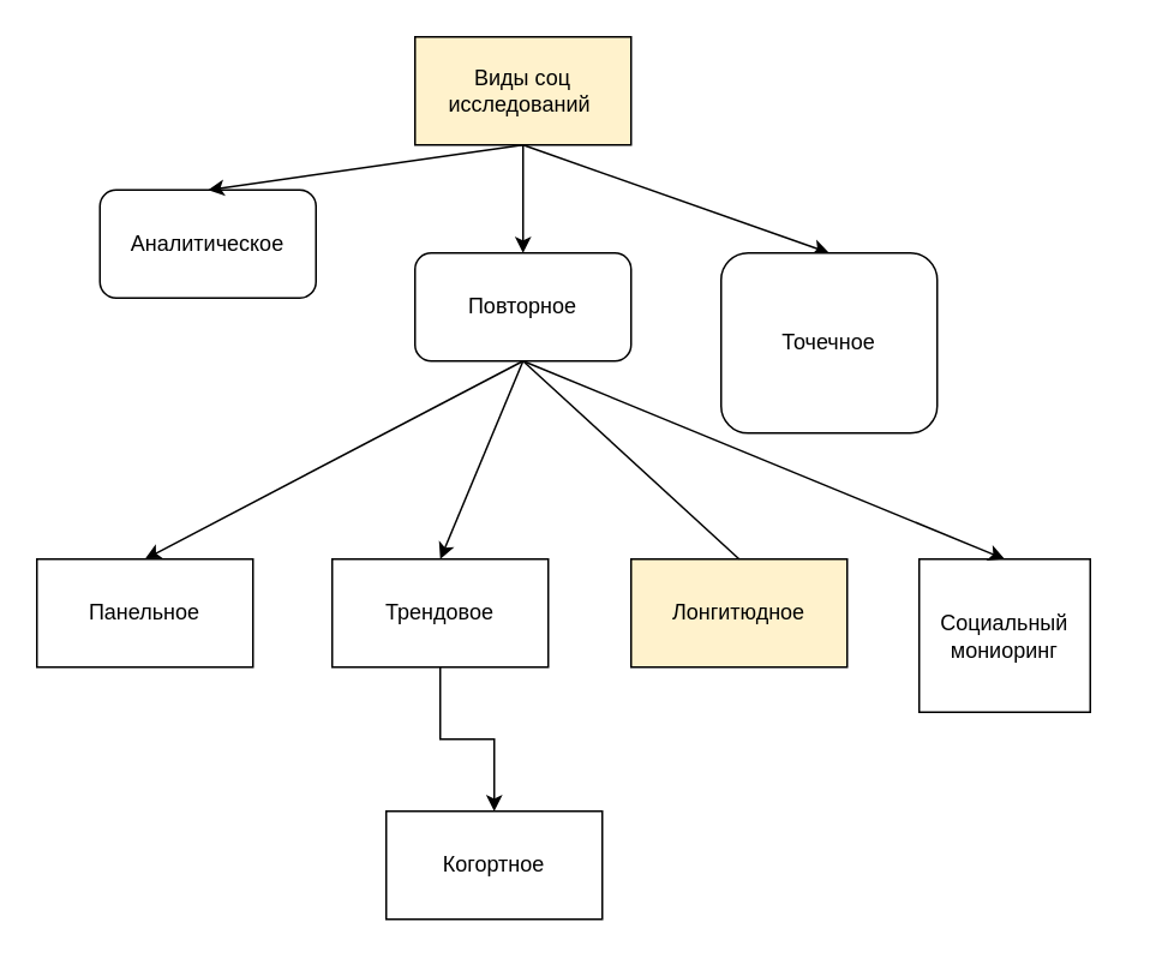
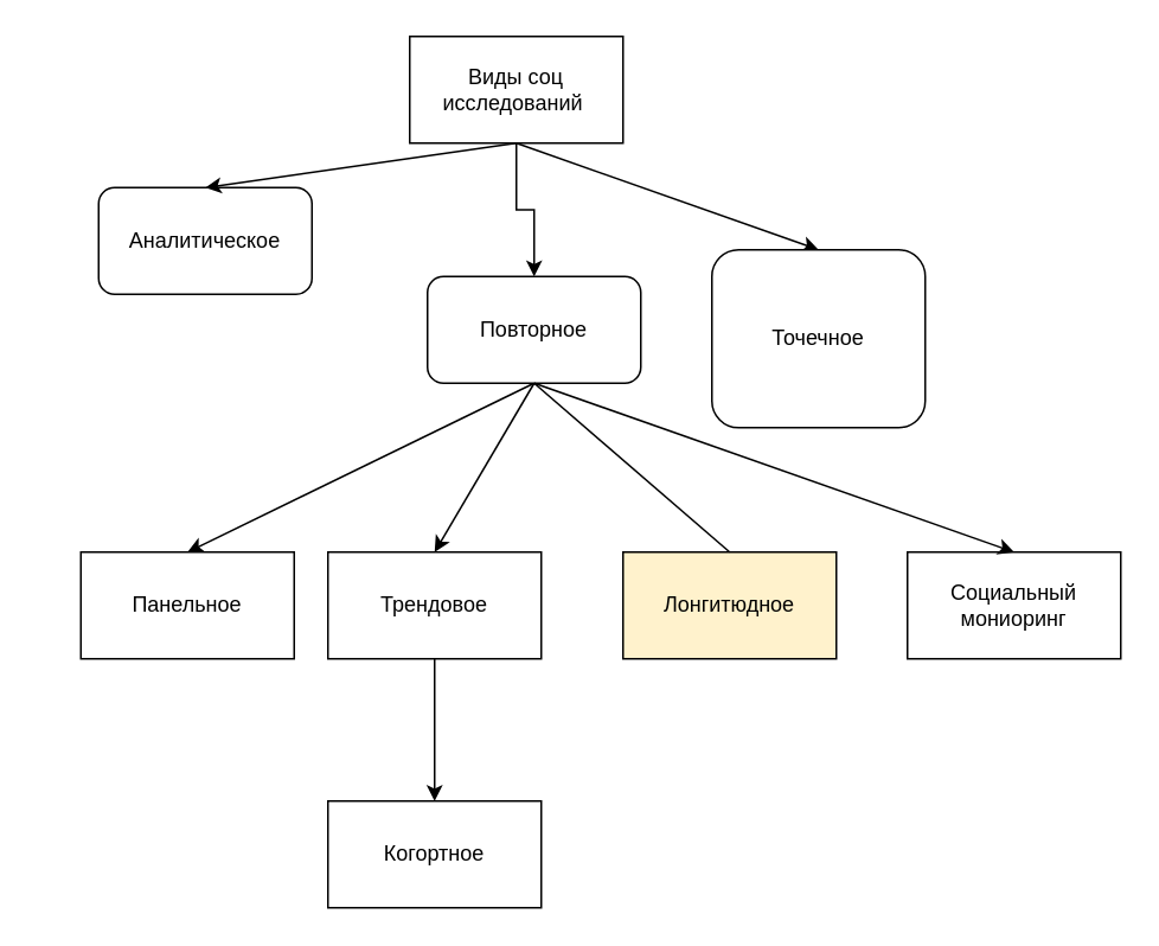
- <mxCell id="4" value="Виды соц исследований&amp;nbsp;" style="rounded=0;whiteSpace=wrap;html=1;fillColor=#fff2cc;" vertex="1" parent="1"><mxGeometry x="230" y="20" width="120" height="60" as="geometry" /></mxCell>
+ <mxCell id="4" value="Виды соц исследований&amp;nbsp;" style="rounded=0;whiteSpace=wrap;html=1;" vertex="1" parent="1"><mxGeometry x="230" y="20" width="120" height="60" as="geometry" /></mxCell>
- <mxCell id="7" value="Повторное" style="rounded=1;whiteSpace=wrap;html=1;" vertex="1" parent="1"><mxGeometry x="230" y="140" width="120" height="60" as="geometry" /></mxCell>
+ <mxCell id="7" value="Повторное" style="rounded=1;whiteSpace=wrap;html=1;" vertex="1" parent="1"><mxGeometry x="240" y="155" width="120" height="60" as="geometry" /></mxCell>
- <mxCell id="10" value="Панельное" style="rounded=0;whiteSpace=wrap;html=1;" vertex="1" parent="1"><mxGeometry x="20" y="310" width="120" height="60" as="geometry" /></mxCell>
+ <mxCell id="10" value="Панельное" style="rounded=0;whiteSpace=wrap;html=1;" vertex="1" parent="1"><mxGeometry x="45" y="310" width="120" height="60" as="geometry" /></mxCell>
- <mxCell id="16" value="Социальный мониоринг" style="rounded=0;whiteSpace=wrap;html=1;" vertex="1" parent="1"><mxGeometry x="510" y="310" width="95" height="85" as="geometry" /></mxCell>
+ <mxCell id="16" value="Социальный мониоринг" style="rounded=0;whiteSpace=wrap;html=1;" vertex="1" parent="1"><mxGeometry x="510" y="310" width="120" height="60" as="geometry" /></mxCell>
- <mxCell id="14" value="Когортное" style="whiteSpace=wrap;html=1;rounded=0;" vertex="1" parent="1"><mxGeometry x="214" y="450" width="120" height="60" as="geometry" /></mxCell>
+ <mxCell id="14" value="Когортное" style="whiteSpace=wrap;html=1;rounded=0;" vertex="1" parent="1"><mxGeometry x="184" y="450" width="120" height="60" as="geometry" /></mxCell>
